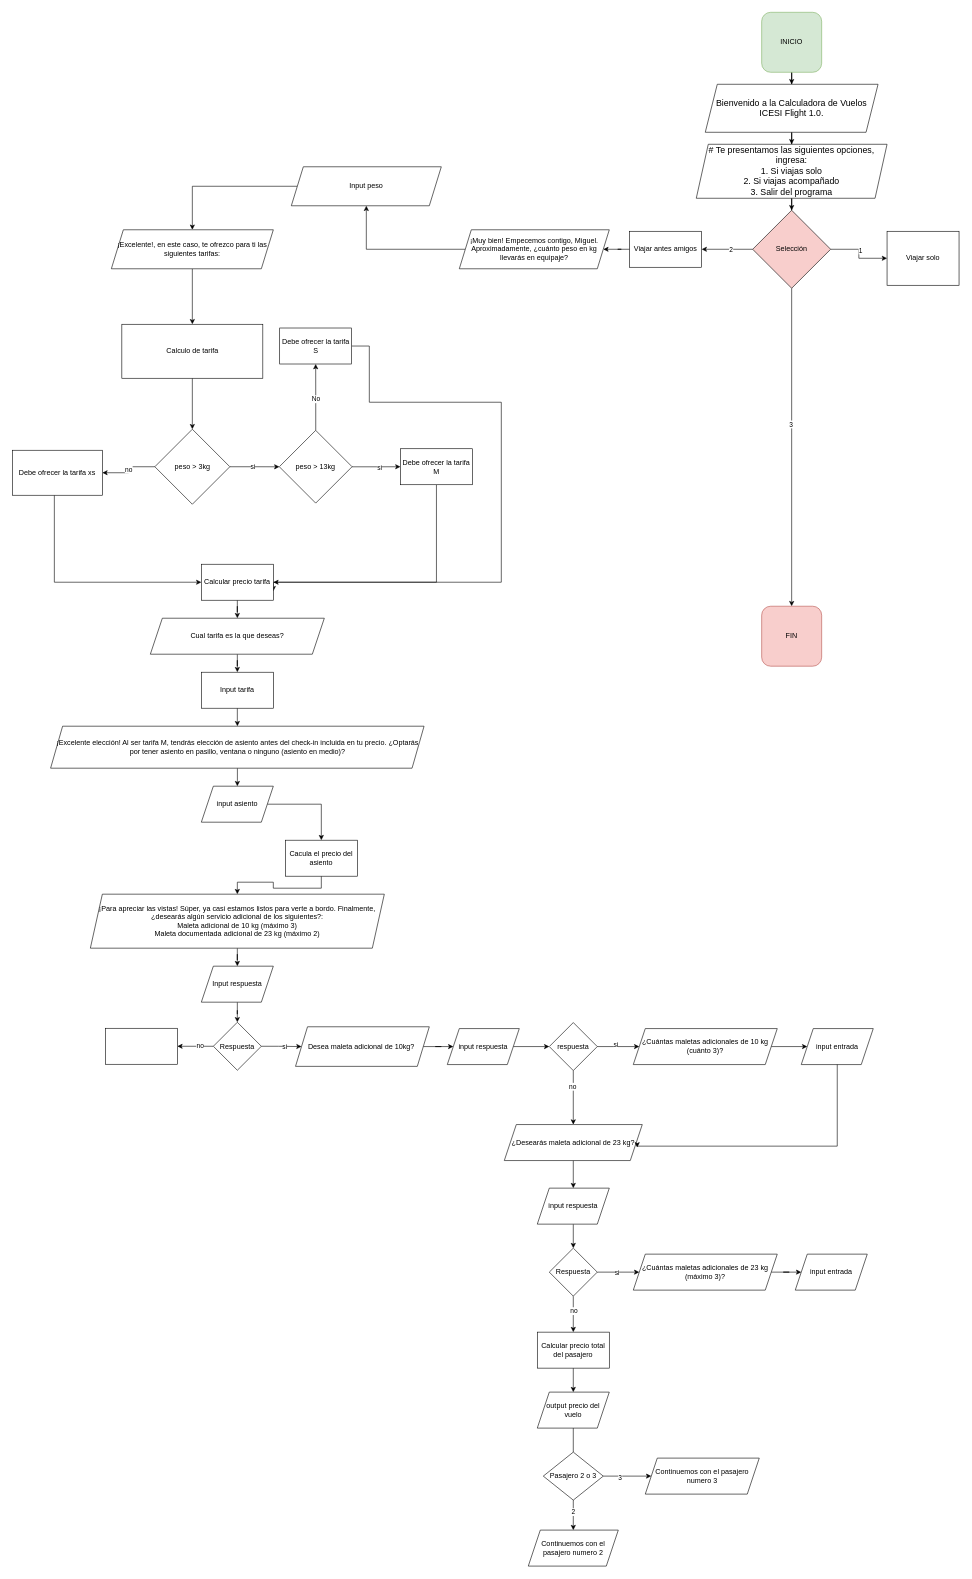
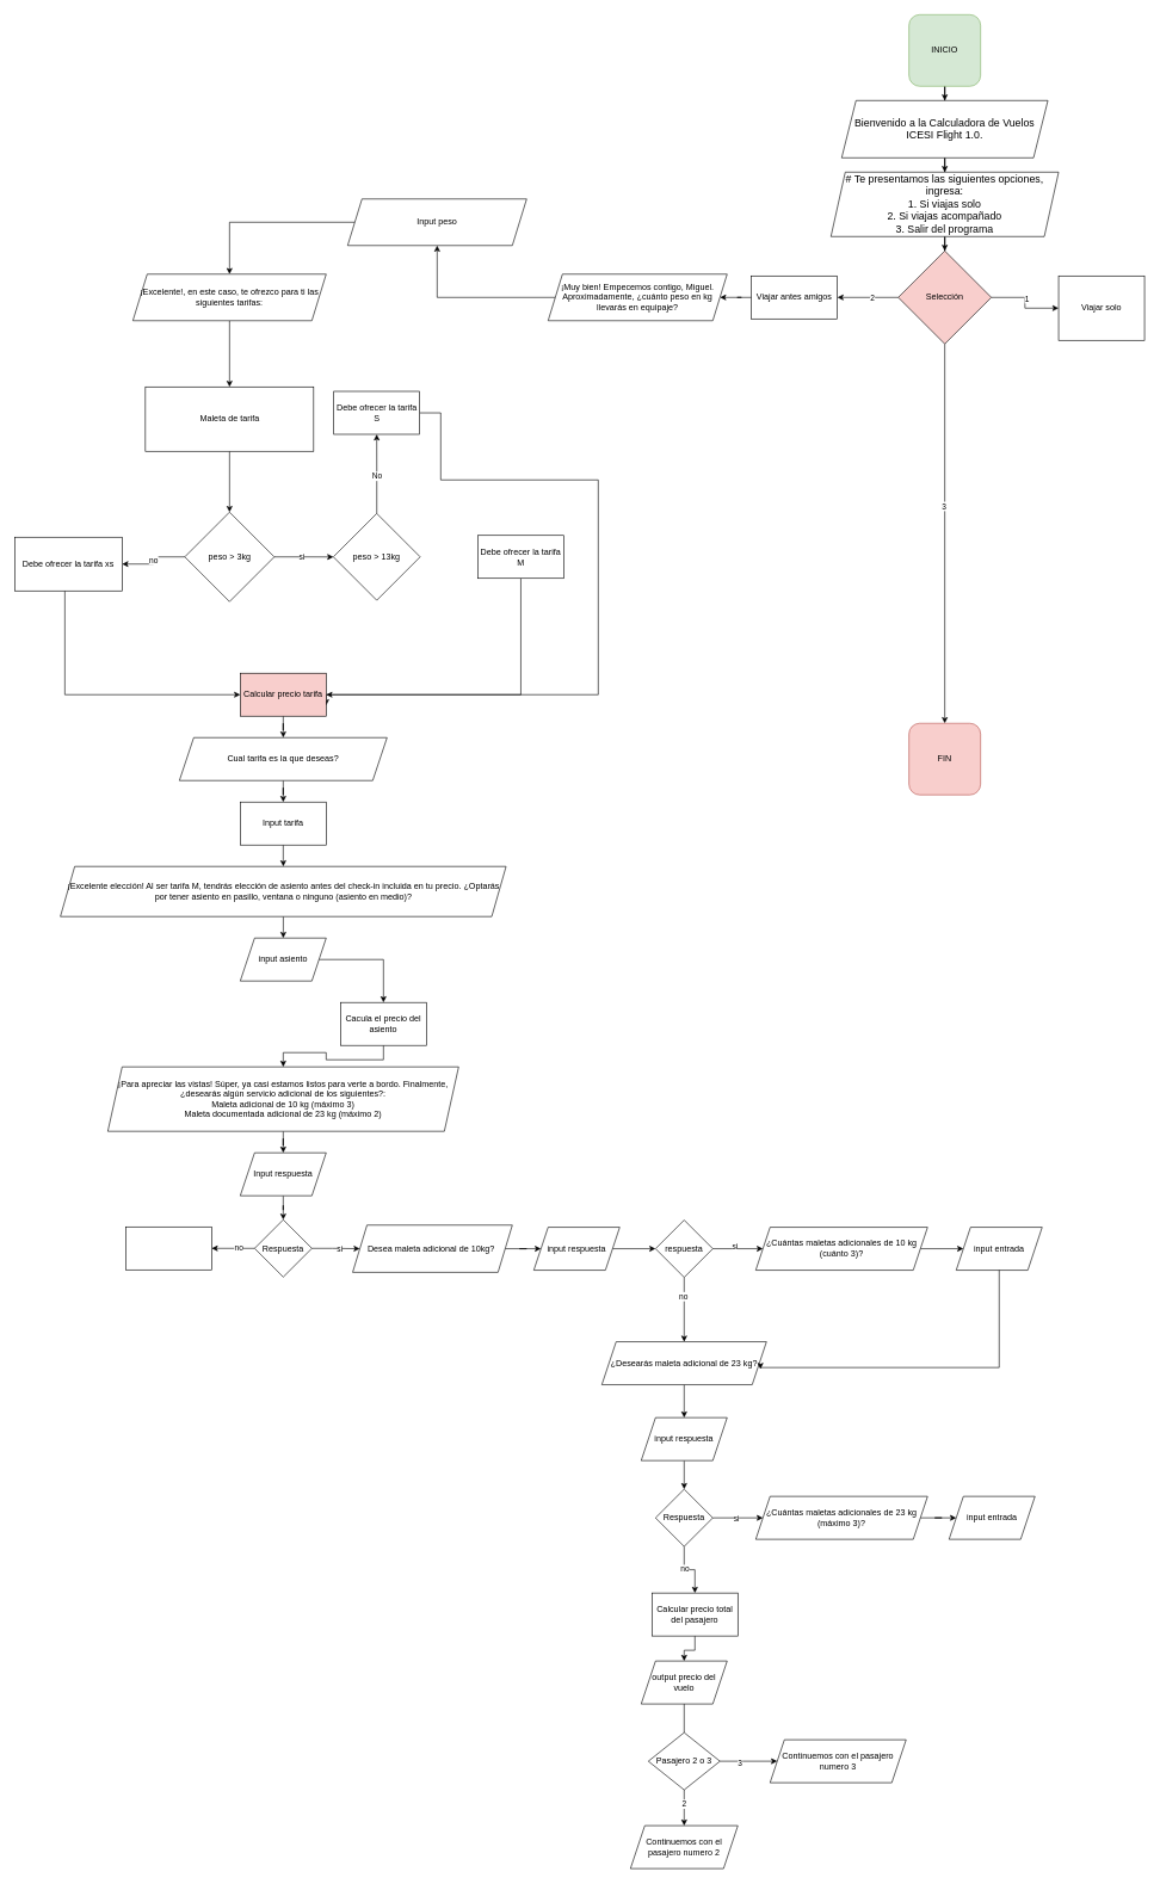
- <mxCell id="26" value="Calculo de tarifa" style="rounded=0;whiteSpace=wrap;html=1;" vertex="1" parent="1"><mxGeometry x="202.5" y="540" width="235" height="90" as="geometry" /></mxCell>
+ <mxCell id="26" value="Maleta de tarifa" style="rounded=0;whiteSpace=wrap;html=1;" vertex="1" parent="1"><mxGeometry x="202.5" y="540" width="235" height="90" as="geometry" /></mxCell>
- <mxCell id="34" value="" style="edgeStyle=orthogonalEdgeStyle;rounded=0;orthogonalLoop=1;jettySize=auto;html=1;" edge="1" parent="1" source="38" target="40"><mxGeometry relative="1" as="geometry" /></mxCell>
- <mxCell id="35" value="si" style="edgeLabel;html=1;align=center;verticalAlign=middle;resizable=0;points=[];" vertex="1" connectable="0" parent="34"><mxGeometry x="0.124" y="-2" relative="1" as="geometry"><mxPoint as="offset" /></mxGeometry></mxCell>
- <mxCell id="44" value="Calcular precio tarifa" style="rounded=0;whiteSpace=wrap;html=1;" vertex="1" parent="1"><mxGeometry x="335" y="940" width="120" height="60" as="geometry" /></mxCell>
+ <mxCell id="44" value="Calcular precio tarifa" style="rounded=0;whiteSpace=wrap;html=1;fillColor=#f8cecc;" vertex="1" parent="1"><mxGeometry x="335" y="940" width="120" height="60" as="geometry" /></mxCell>
- <mxCell id="90" value="Calcular precio total del pasajero" style="whiteSpace=wrap;html=1;" vertex="1" parent="1"><mxGeometry x="895" y="2220" width="120" height="60" as="geometry" /></mxCell>
+ <mxCell id="90" value="Calcular precio total del pasajero" style="whiteSpace=wrap;html=1;" vertex="1" parent="1"><mxGeometry x="910" y="2225" width="120" height="60" as="geometry" /></mxCell>
